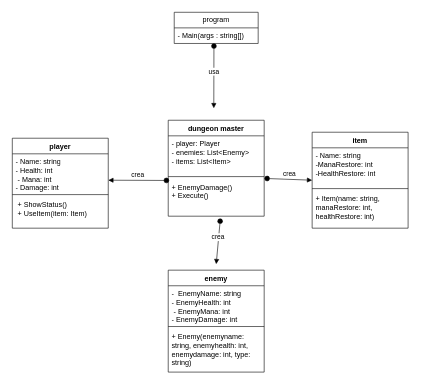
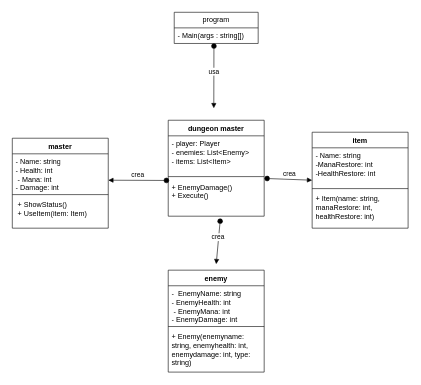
- <mxCell id="10" value="player" style="swimlane;fontStyle=1;align=center;verticalAlign=top;childLayout=stackLayout;horizontal=1;startSize=26;horizontalStack=0;resizeParent=1;resizeParentMax=0;resizeLast=0;collapsible=1;marginBottom=0;whiteSpace=wrap;html=1;" vertex="1" parent="1"><mxGeometry x="20" y="230" width="160" height="150" as="geometry" /></mxCell>
+ <mxCell id="10" value="master" style="swimlane;fontStyle=1;align=center;verticalAlign=top;childLayout=stackLayout;horizontal=1;startSize=26;horizontalStack=0;resizeParent=1;resizeParentMax=0;resizeLast=0;collapsible=1;marginBottom=0;whiteSpace=wrap;html=1;" vertex="1" parent="1"><mxGeometry x="20" y="230" width="160" height="150" as="geometry" /></mxCell>
